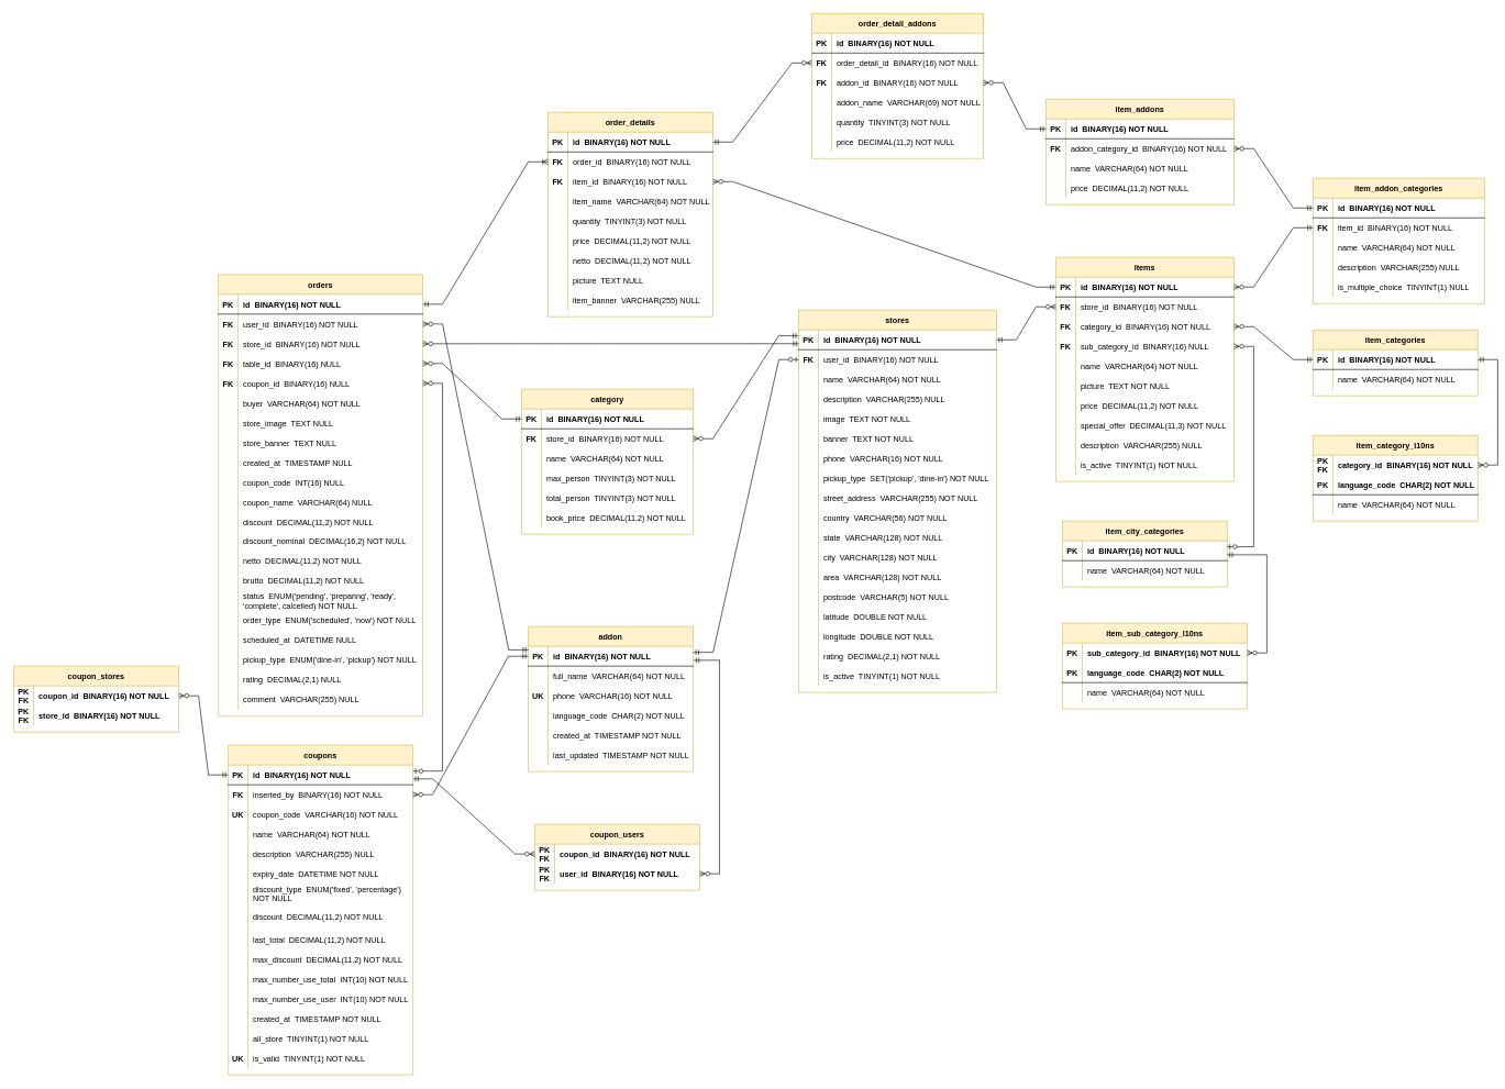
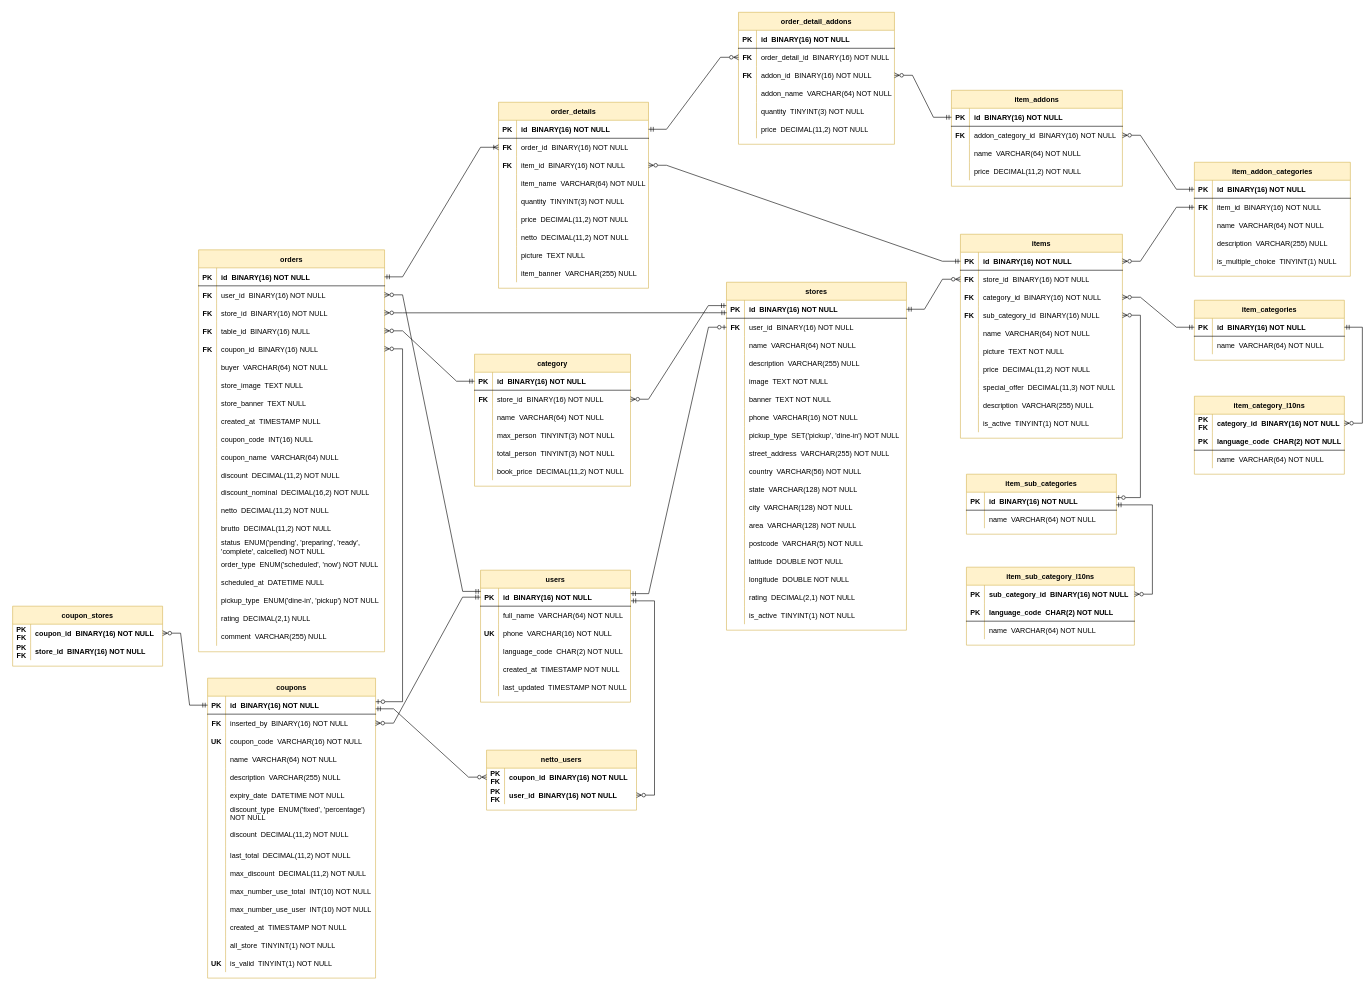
- <mxCell id="327" value="addon_name  VARCHAR(69) NOT NULL" style="shape=partialRectangle;connectable=0;fillColor=none;top=0;left=0;bottom=0;right=0;align=left;spacingLeft=6;overflow=hidden;" parent="325" vertex="1"><mxGeometry x="30" width="230" height="30" as="geometry"><mxRectangle width="230" height="30" as="alternateBounds" /></mxGeometry></mxCell>
+ <mxCell id="327" value="addon_name  VARCHAR(64) NOT NULL" style="shape=partialRectangle;connectable=0;fillColor=none;top=0;left=0;bottom=0;right=0;align=left;spacingLeft=6;overflow=hidden;" parent="325" vertex="1"><mxGeometry x="30" width="230" height="30" as="geometry"><mxRectangle width="230" height="30" as="alternateBounds" /></mxGeometry></mxCell>
- <mxCell id="124" value="item_city_categories" style="shape=table;startSize=30;container=1;collapsible=1;childLayout=tableLayout;fixedRows=1;rowLines=0;fontStyle=1;align=center;resizeLast=1;fillColor=#fff2cc;strokeColor=#d6b656;" parent="1" vertex="1"><mxGeometry x="1610" y="790" width="250" height="100" as="geometry" /></mxCell>
+ <mxCell id="124" value="item_sub_categories" style="shape=table;startSize=30;container=1;collapsible=1;childLayout=tableLayout;fixedRows=1;rowLines=0;fontStyle=1;align=center;resizeLast=1;fillColor=#fff2cc;strokeColor=#d6b656;" parent="1" vertex="1"><mxGeometry x="1610" y="790" width="250" height="100" as="geometry" /></mxCell>
- <mxCell id="2" value="addon" style="shape=table;startSize=30;container=1;collapsible=1;childLayout=tableLayout;fixedRows=1;rowLines=0;fontStyle=1;align=center;resizeLast=1;fillColor=#fff2cc;strokeColor=#d6b656;" parent="1" vertex="1"><mxGeometry x="800" y="950" width="250" height="220" as="geometry" /></mxCell>
+ <mxCell id="2" value="users" style="shape=table;startSize=30;container=1;collapsible=1;childLayout=tableLayout;fixedRows=1;rowLines=0;fontStyle=1;align=center;resizeLast=1;fillColor=#fff2cc;strokeColor=#d6b656;" parent="1" vertex="1"><mxGeometry x="800" y="950" width="250" height="220" as="geometry" /></mxCell>
- <mxCell id="334" value="coupon_users" style="shape=table;startSize=30;container=1;collapsible=1;childLayout=tableLayout;fixedRows=1;rowLines=0;fontStyle=1;align=center;resizeLast=1;fillColor=#fff2cc;strokeColor=#d6b656;" parent="1" vertex="1"><mxGeometry x="810" y="1250" width="250" height="100" as="geometry" /></mxCell>
+ <mxCell id="334" value="netto_users" style="shape=table;startSize=30;container=1;collapsible=1;childLayout=tableLayout;fixedRows=1;rowLines=0;fontStyle=1;align=center;resizeLast=1;fillColor=#fff2cc;strokeColor=#d6b656;" parent="1" vertex="1"><mxGeometry x="810" y="1250" width="250" height="100" as="geometry" /></mxCell>
